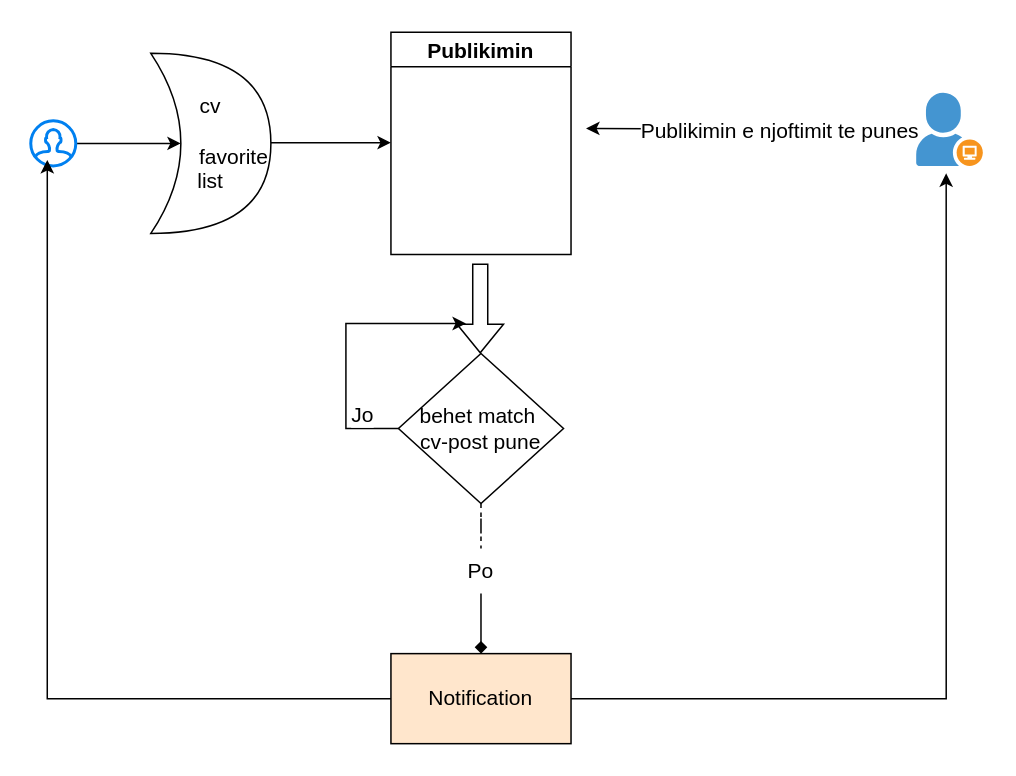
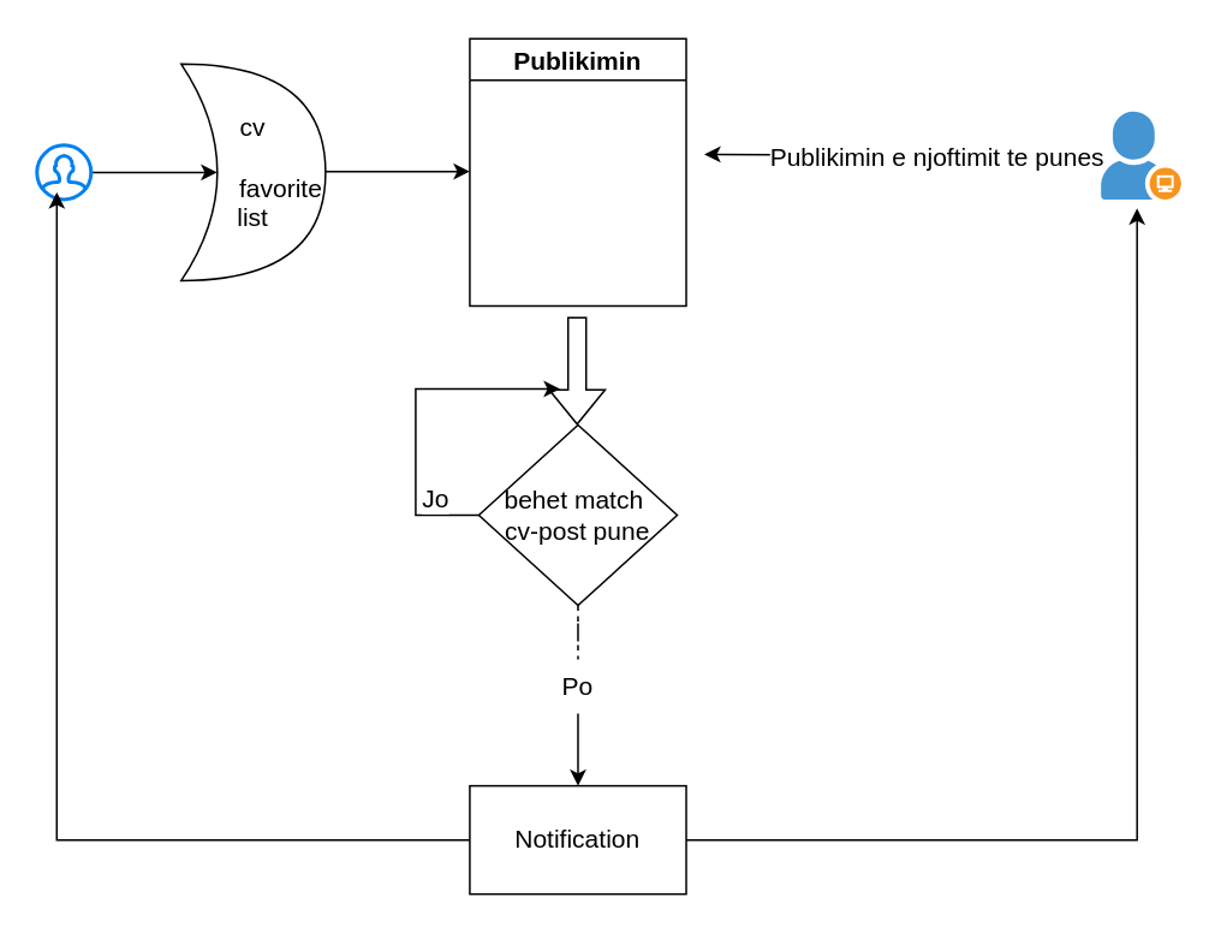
- <mxCell id="11" style="edgeStyle=orthogonalEdgeStyle;rounded=0;orthogonalLoop=1;jettySize=auto;html=1;exitX=0.5;exitY=1;exitDx=0;exitDy=0;fontSize=14;startArrow=none;endArrow=diamond;" edge="1" parent="1" source="18" target="17"><mxGeometry relative="1" as="geometry" /></mxCell>
+ <mxCell id="11" style="edgeStyle=orthogonalEdgeStyle;rounded=0;orthogonalLoop=1;jettySize=auto;html=1;exitX=0.5;exitY=1;exitDx=0;exitDy=0;fontSize=14;startArrow=none;" edge="1" parent="1" source="18" target="17"><mxGeometry relative="1" as="geometry" /></mxCell>
- <mxCell id="17" value="Notification" style="rounded=0;whiteSpace=wrap;html=1;fontSize=14;fillColor=#ffe6cc;" vertex="1" parent="1"><mxGeometry x="260" y="435" width="120" height="60" as="geometry" /></mxCell>
+ <mxCell id="17" value="Notification" style="rounded=0;whiteSpace=wrap;html=1;fontSize=14;" vertex="1" parent="1"><mxGeometry x="260" y="435" width="120" height="60" as="geometry" /></mxCell>
